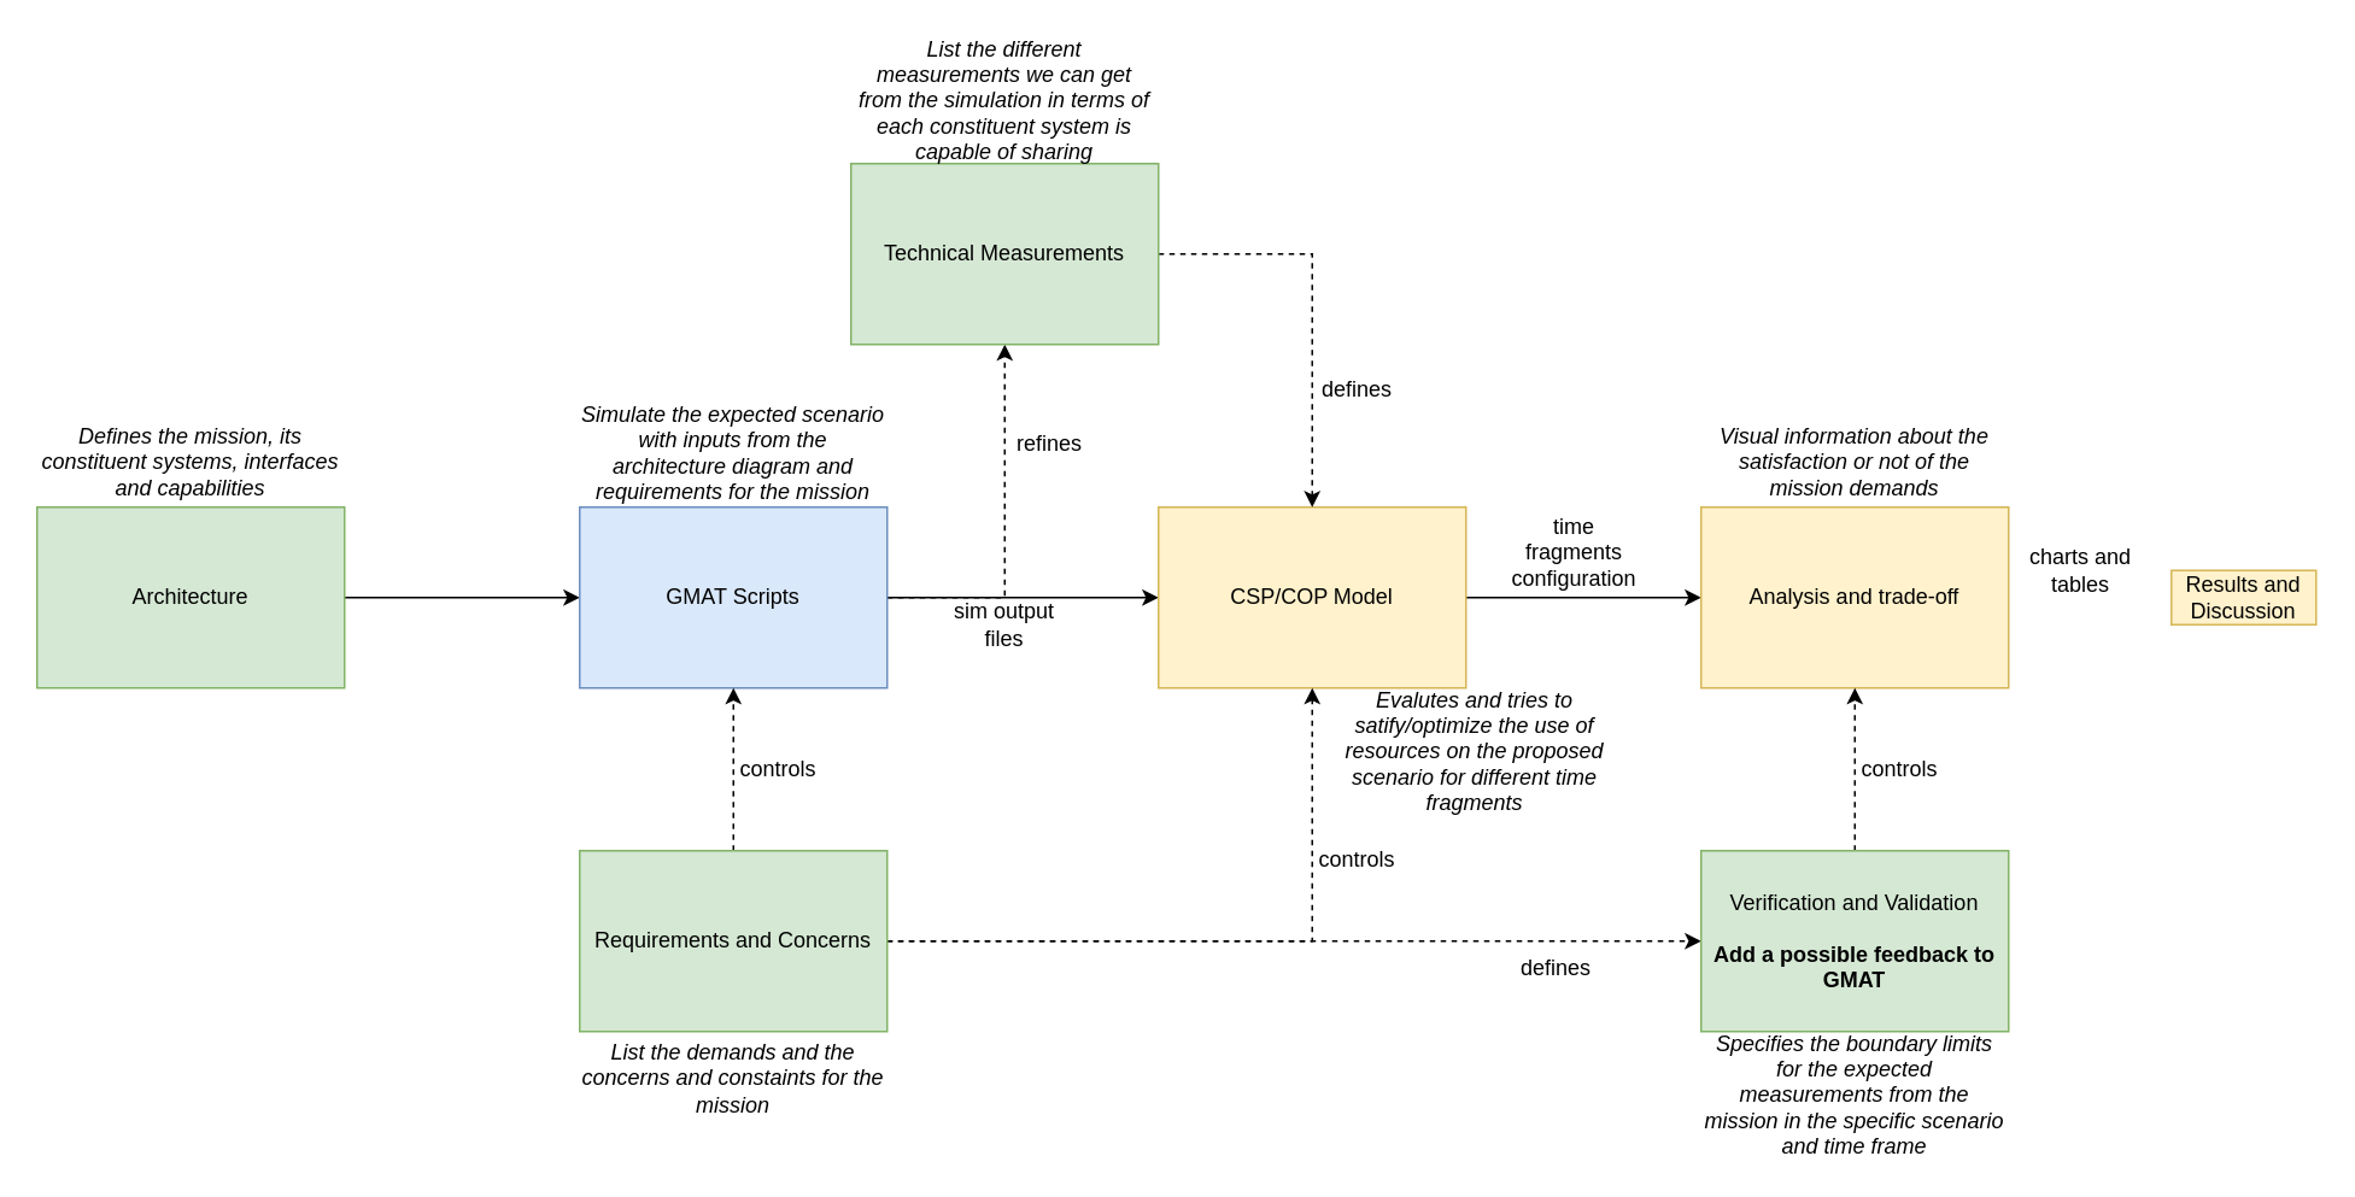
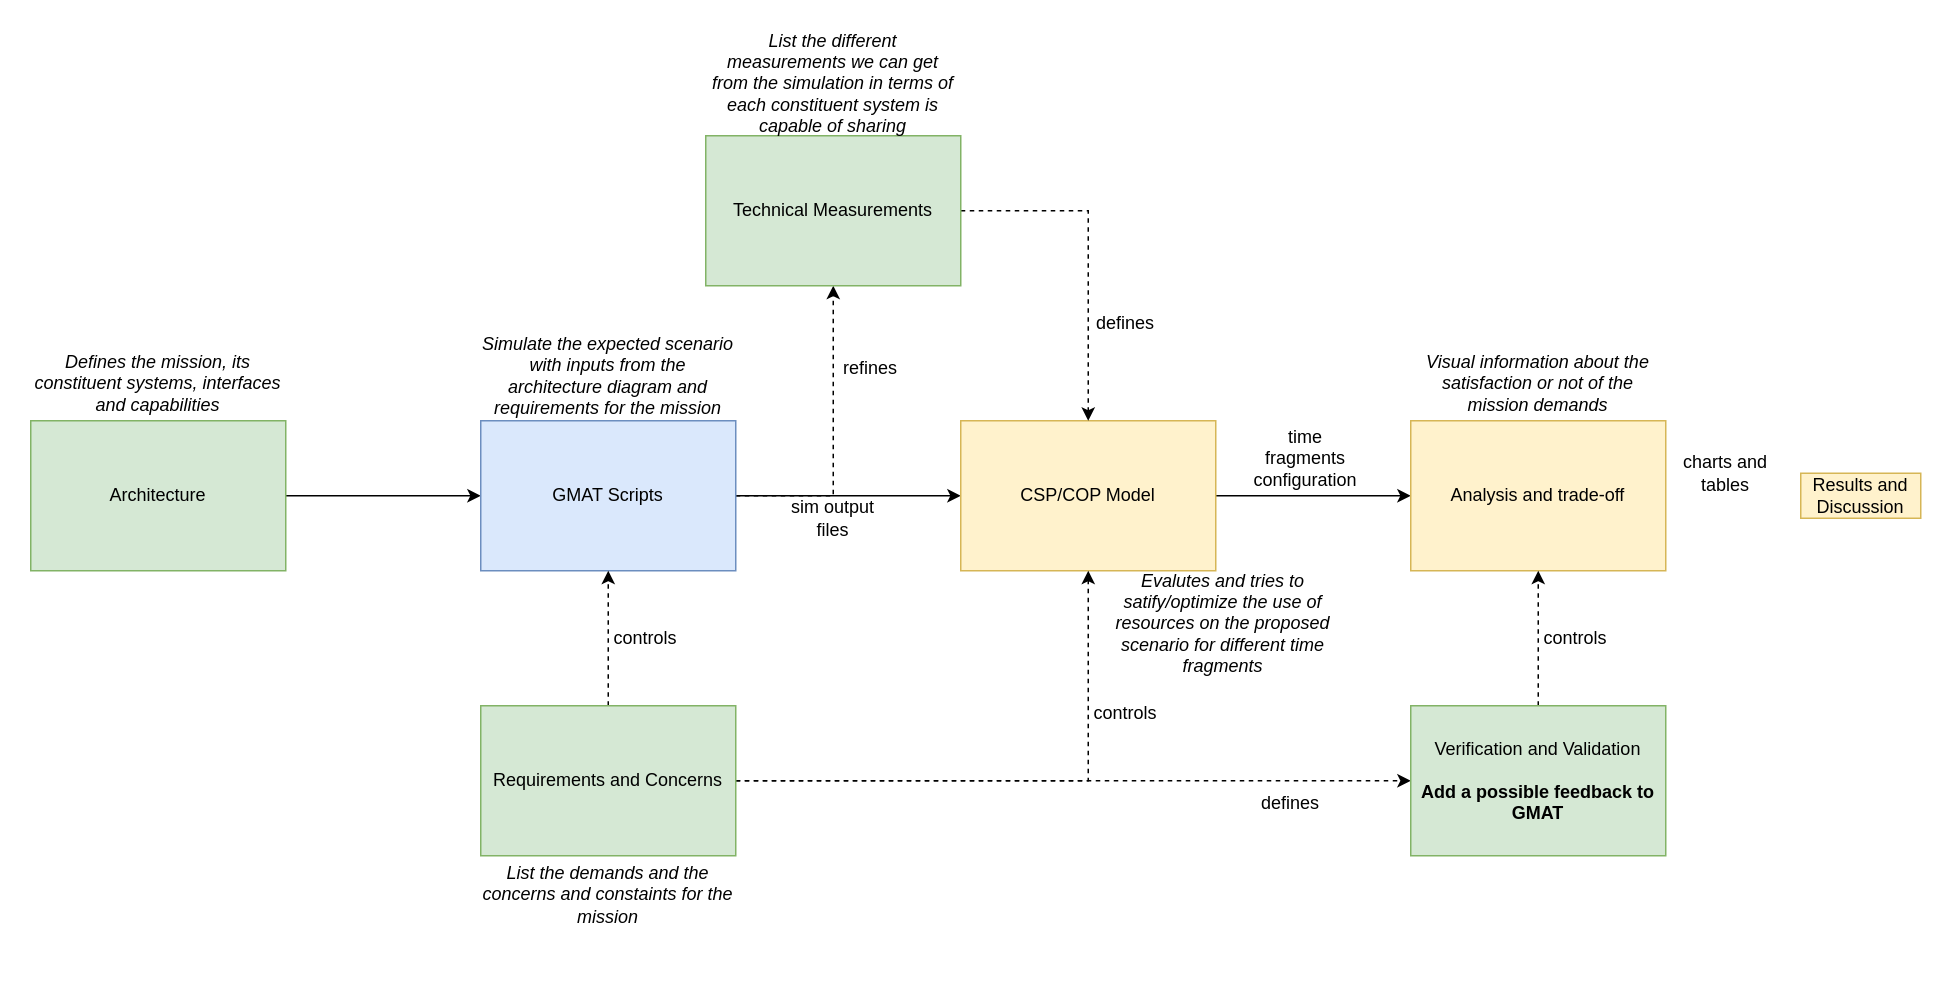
- <mxCell id="24" value="Specifies the boundary limits for the expected measurements from the mission in the specific scenario and time frame" style="text;html=1;strokeColor=none;fillColor=none;align=center;verticalAlign=middle;whiteSpace=wrap;rounded=0;fontStyle=2" parent="1" vertex="1"><mxGeometry x="940" y="570" width="170" height="70" as="geometry" /></mxCell>
